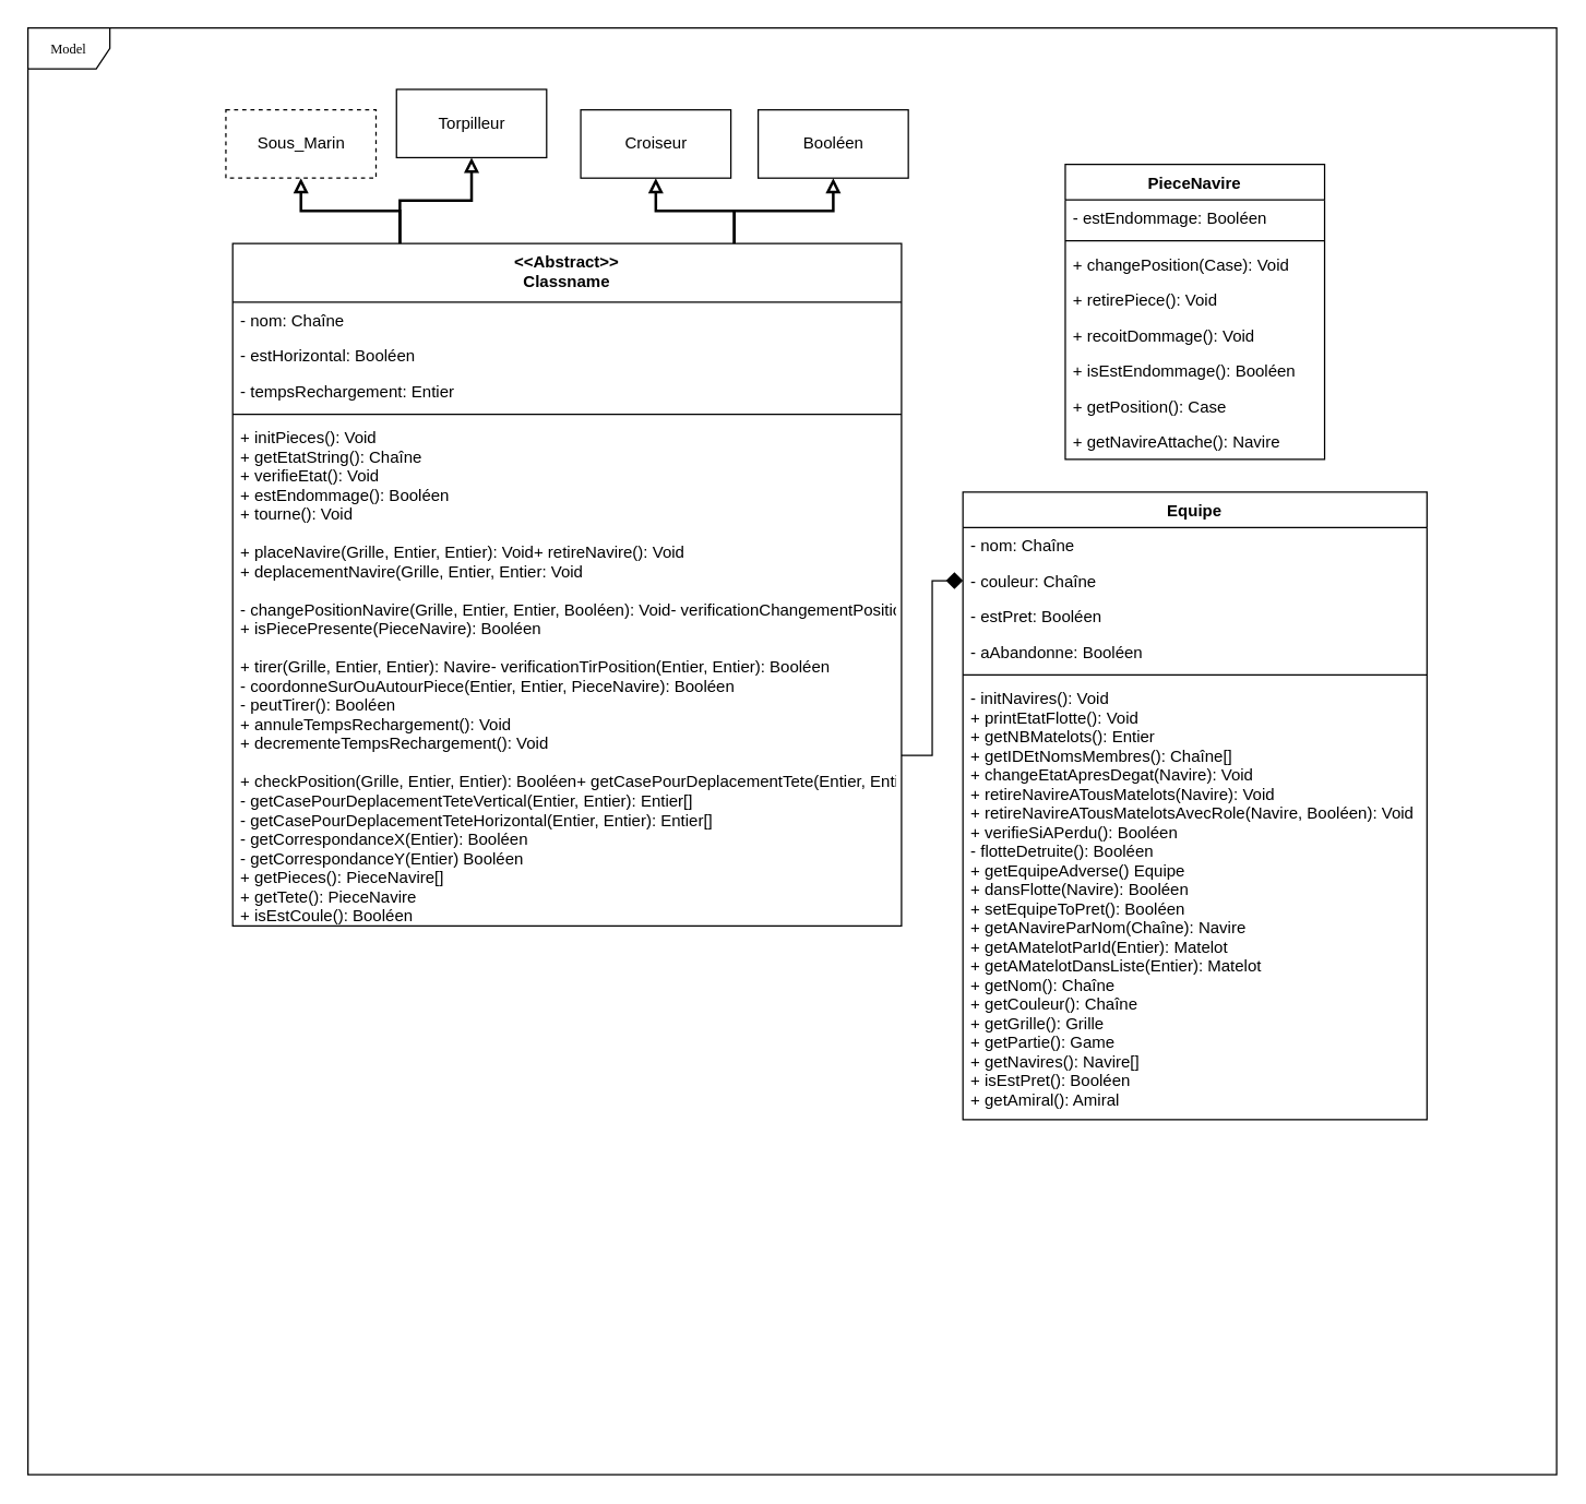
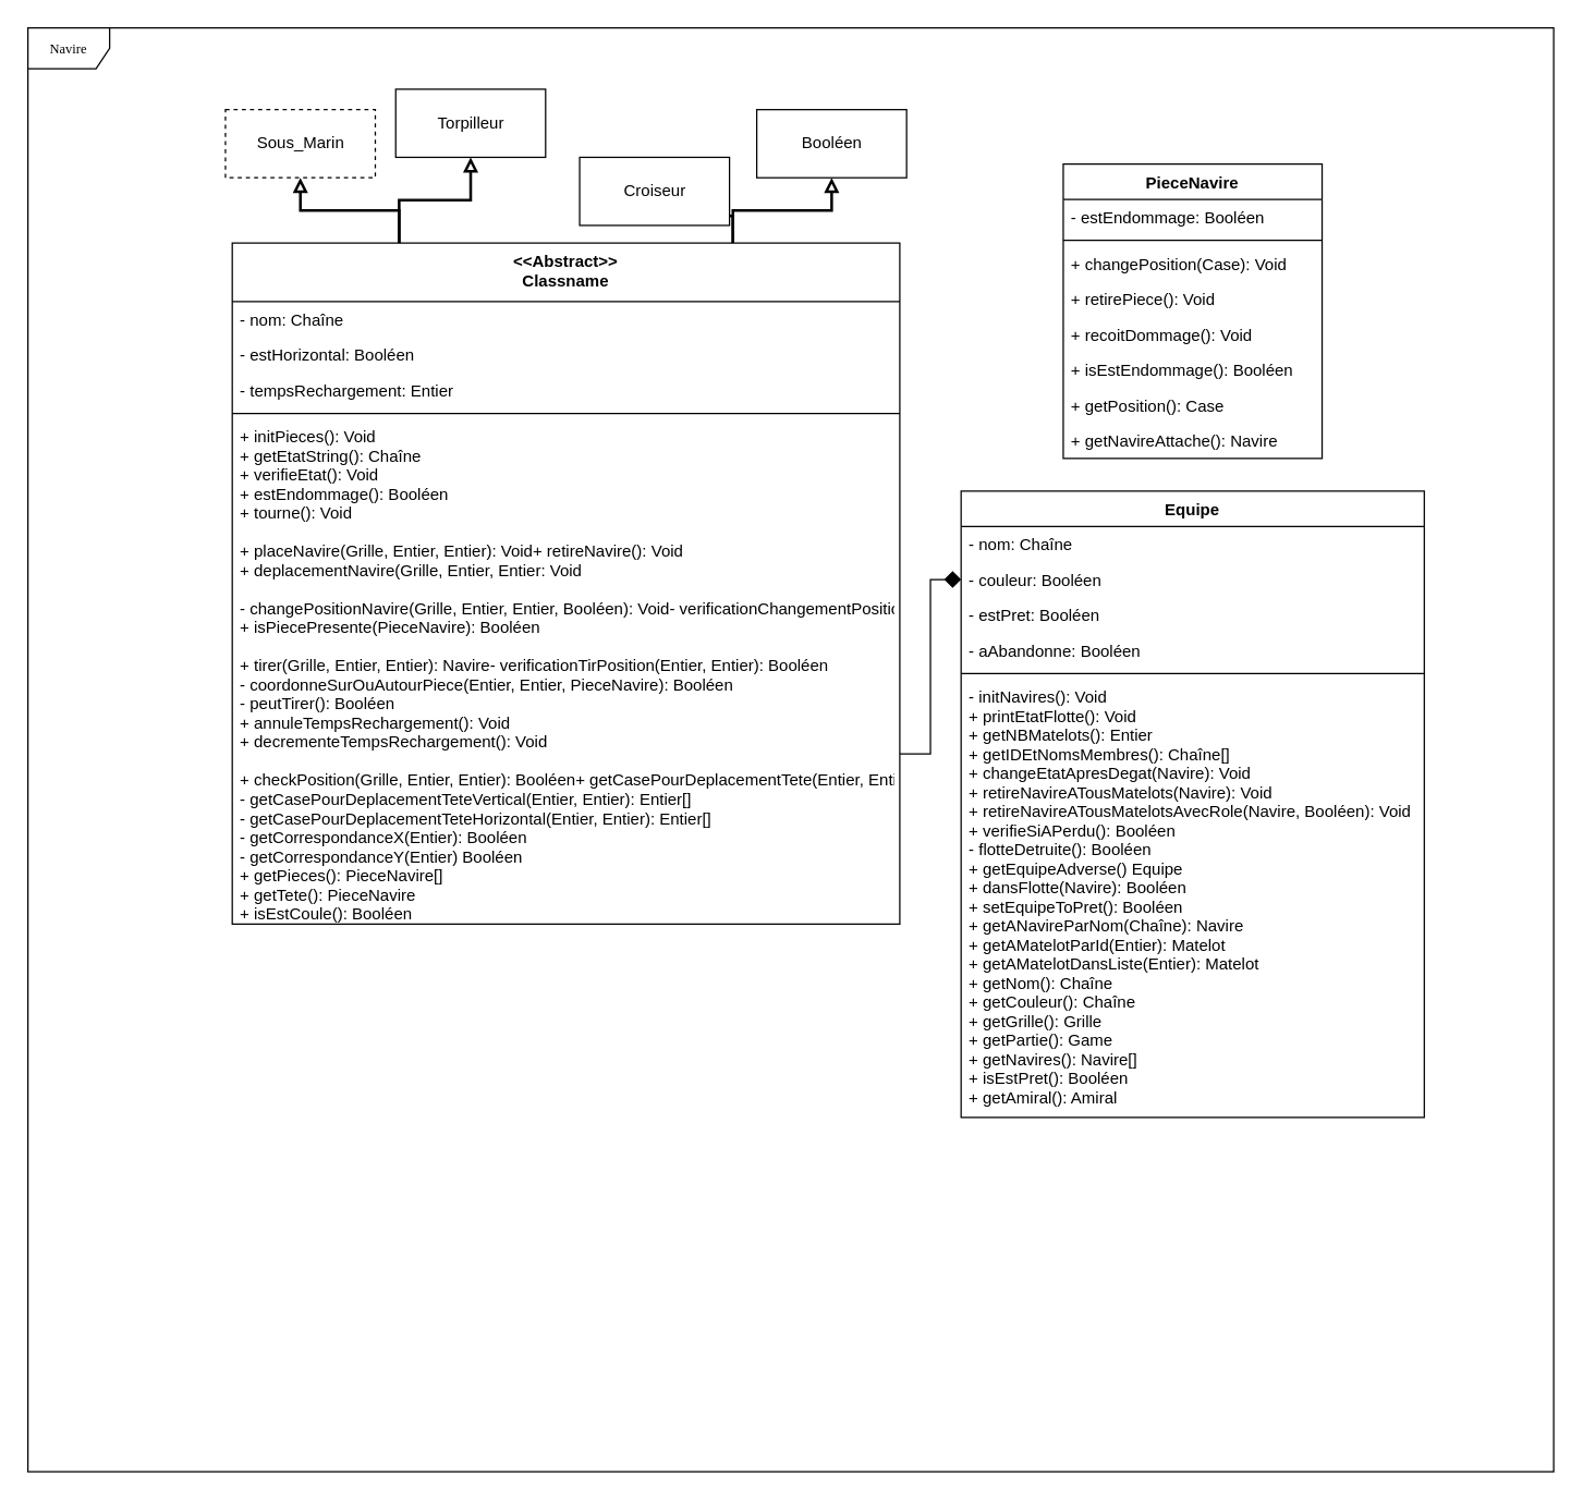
- <mxCell id="2" value="Model" style="shape=umlFrame;whiteSpace=wrap;html=1;rounded=0;shadow=0;comic=0;labelBackgroundColor=none;strokeColor=#000000;strokeWidth=1;fillColor=#ffffff;fontFamily=Verdana;fontSize=10;fontColor=#000000;align=center;" parent="1" vertex="1"><mxGeometry x="20" y="20" width="1120" height="1060" as="geometry" /></mxCell>
+ <mxCell id="2" value="Navire" style="shape=umlFrame;whiteSpace=wrap;html=1;rounded=0;shadow=0;comic=0;labelBackgroundColor=none;strokeColor=#000000;strokeWidth=1;fillColor=#ffffff;fontFamily=Verdana;fontSize=10;fontColor=#000000;align=center;" parent="1" vertex="1"><mxGeometry x="20" y="20" width="1120" height="1060" as="geometry" /></mxCell>
- <mxCell id="28" value="Croiseur" style="html=1;" parent="1" vertex="1"><mxGeometry x="425" y="80" width="110" height="50" as="geometry" /></mxCell>
+ <mxCell id="28" value="Croiseur" style="html=1;" parent="1" vertex="1"><mxGeometry x="425" y="115" width="110" height="50" as="geometry" /></mxCell>
- <mxCell id="33" value="- couleur: Chaîne" style="text;strokeColor=none;fillColor=none;align=left;verticalAlign=top;spacingLeft=4;spacingRight=4;overflow=hidden;rotatable=0;points=[[0,0.5],[1,0.5]];portConstraint=eastwest;" vertex="1" parent="31"><mxGeometry y="52" width="340" height="26" as="geometry" /></mxCell>
+ <mxCell id="33" value="- couleur: Booléen" style="text;strokeColor=none;fillColor=none;align=left;verticalAlign=top;spacingLeft=4;spacingRight=4;overflow=hidden;rotatable=0;points=[[0,0.5],[1,0.5]];portConstraint=eastwest;" vertex="1" parent="31"><mxGeometry y="52" width="340" height="26" as="geometry" /></mxCell>
